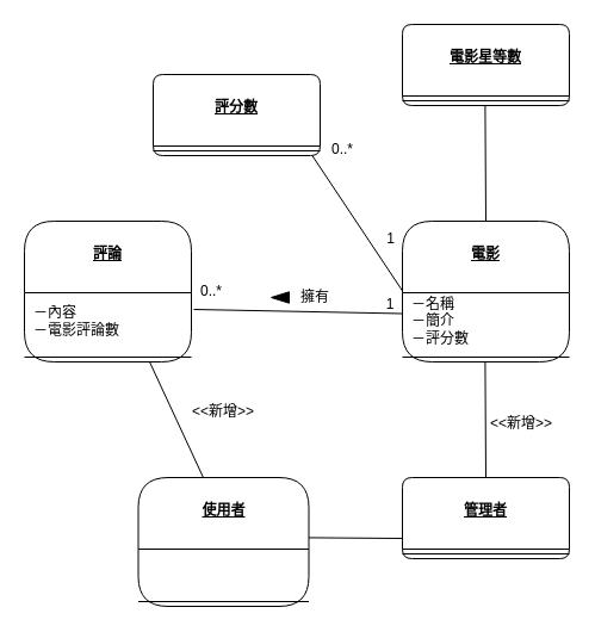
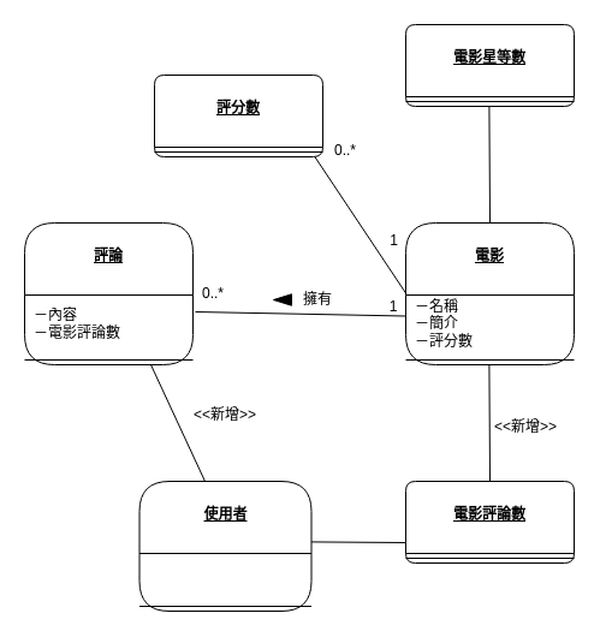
- <mxCell id="2" value="&lt;b style=&quot;border-color: var(--border-color);&quot;&gt;&lt;br&gt;管理者&lt;br&gt;&lt;/b&gt;" style="swimlane;fontStyle=4;align=center;verticalAlign=top;childLayout=stackLayout;horizontal=1;startSize=60;horizontalStack=0;resizeParent=1;resizeParentMax=0;resizeLast=0;collapsible=0;marginBottom=0;html=1;rounded=1;absoluteArcSize=1;arcSize=50;whiteSpace=wrap;" vertex="1" parent="1"><mxGeometry x="337" y="400" width="140" height="68" as="geometry" /></mxCell>
+ <mxCell id="2" value="&lt;b style=&quot;border-color: var(--border-color);&quot;&gt;&lt;br&gt;電影評論數&lt;br&gt;&lt;/b&gt;" style="swimlane;fontStyle=4;align=center;verticalAlign=top;childLayout=stackLayout;horizontal=1;startSize=60;horizontalStack=0;resizeParent=1;resizeParentMax=0;resizeLast=0;collapsible=0;marginBottom=0;html=1;rounded=1;absoluteArcSize=1;arcSize=50;whiteSpace=wrap;" vertex="1" parent="1"><mxGeometry x="337" y="400" width="140" height="68" as="geometry" /></mxCell>
